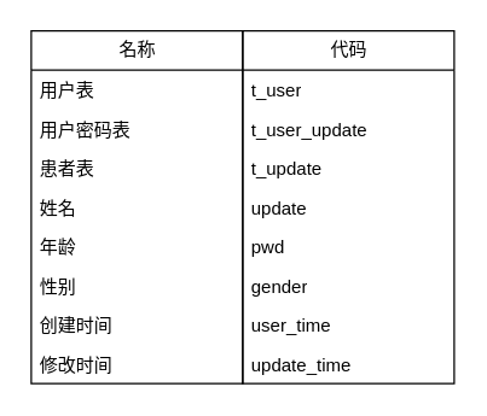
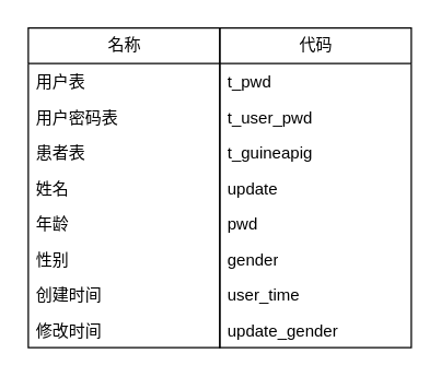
- <mxCell id="12" value="t_user" style="text;strokeColor=none;fillColor=none;align=left;verticalAlign=top;spacingLeft=4;spacingRight=4;overflow=hidden;rotatable=0;points=[[0,0.5],[1,0.5]];portConstraint=eastwest;whiteSpace=wrap;html=1;fontSize=12;fontFamily=Helvetica;fontColor=default;" vertex="1" parent="11"><mxGeometry y="26" width="140" height="26" as="geometry" /></mxCell>
+ <mxCell id="12" value="t_pwd" style="text;strokeColor=none;fillColor=none;align=left;verticalAlign=top;spacingLeft=4;spacingRight=4;overflow=hidden;rotatable=0;points=[[0,0.5],[1,0.5]];portConstraint=eastwest;whiteSpace=wrap;html=1;fontSize=12;fontFamily=Helvetica;fontColor=default;" vertex="1" parent="11"><mxGeometry y="26" width="140" height="26" as="geometry" /></mxCell>
- <mxCell id="13" value="t_user_update" style="text;strokeColor=none;fillColor=none;align=left;verticalAlign=top;spacingLeft=4;spacingRight=4;overflow=hidden;rotatable=0;points=[[0,0.5],[1,0.5]];portConstraint=eastwest;whiteSpace=wrap;html=1;fontSize=12;fontFamily=Helvetica;fontColor=default;" vertex="1" parent="11"><mxGeometry y="52" width="140" height="26" as="geometry" /></mxCell>
+ <mxCell id="13" value="t_user_pwd" style="text;strokeColor=none;fillColor=none;align=left;verticalAlign=top;spacingLeft=4;spacingRight=4;overflow=hidden;rotatable=0;points=[[0,0.5],[1,0.5]];portConstraint=eastwest;whiteSpace=wrap;html=1;fontSize=12;fontFamily=Helvetica;fontColor=default;" vertex="1" parent="11"><mxGeometry y="52" width="140" height="26" as="geometry" /></mxCell>
- <mxCell id="14" value="t_update" style="text;strokeColor=none;fillColor=none;align=left;verticalAlign=top;spacingLeft=4;spacingRight=4;overflow=hidden;rotatable=0;points=[[0,0.5],[1,0.5]];portConstraint=eastwest;whiteSpace=wrap;html=1;fontSize=12;fontFamily=Helvetica;fontColor=default;" vertex="1" parent="11"><mxGeometry y="78" width="140" height="26" as="geometry" /></mxCell>
+ <mxCell id="14" value="t_guineapig" style="text;strokeColor=none;fillColor=none;align=left;verticalAlign=top;spacingLeft=4;spacingRight=4;overflow=hidden;rotatable=0;points=[[0,0.5],[1,0.5]];portConstraint=eastwest;whiteSpace=wrap;html=1;fontSize=12;fontFamily=Helvetica;fontColor=default;" vertex="1" parent="11"><mxGeometry y="78" width="140" height="26" as="geometry" /></mxCell>
- <mxCell id="19" value="update_time" style="text;strokeColor=none;fillColor=none;align=left;verticalAlign=top;spacingLeft=4;spacingRight=4;overflow=hidden;rotatable=0;points=[[0,0.5],[1,0.5]];portConstraint=eastwest;whiteSpace=wrap;html=1;fontSize=12;fontFamily=Helvetica;fontColor=default;" vertex="1" parent="11"><mxGeometry y="208" width="140" height="26" as="geometry" /></mxCell>
+ <mxCell id="19" value="update_gender" style="text;strokeColor=none;fillColor=none;align=left;verticalAlign=top;spacingLeft=4;spacingRight=4;overflow=hidden;rotatable=0;points=[[0,0.5],[1,0.5]];portConstraint=eastwest;whiteSpace=wrap;html=1;fontSize=12;fontFamily=Helvetica;fontColor=default;" vertex="1" parent="11"><mxGeometry y="208" width="140" height="26" as="geometry" /></mxCell>
